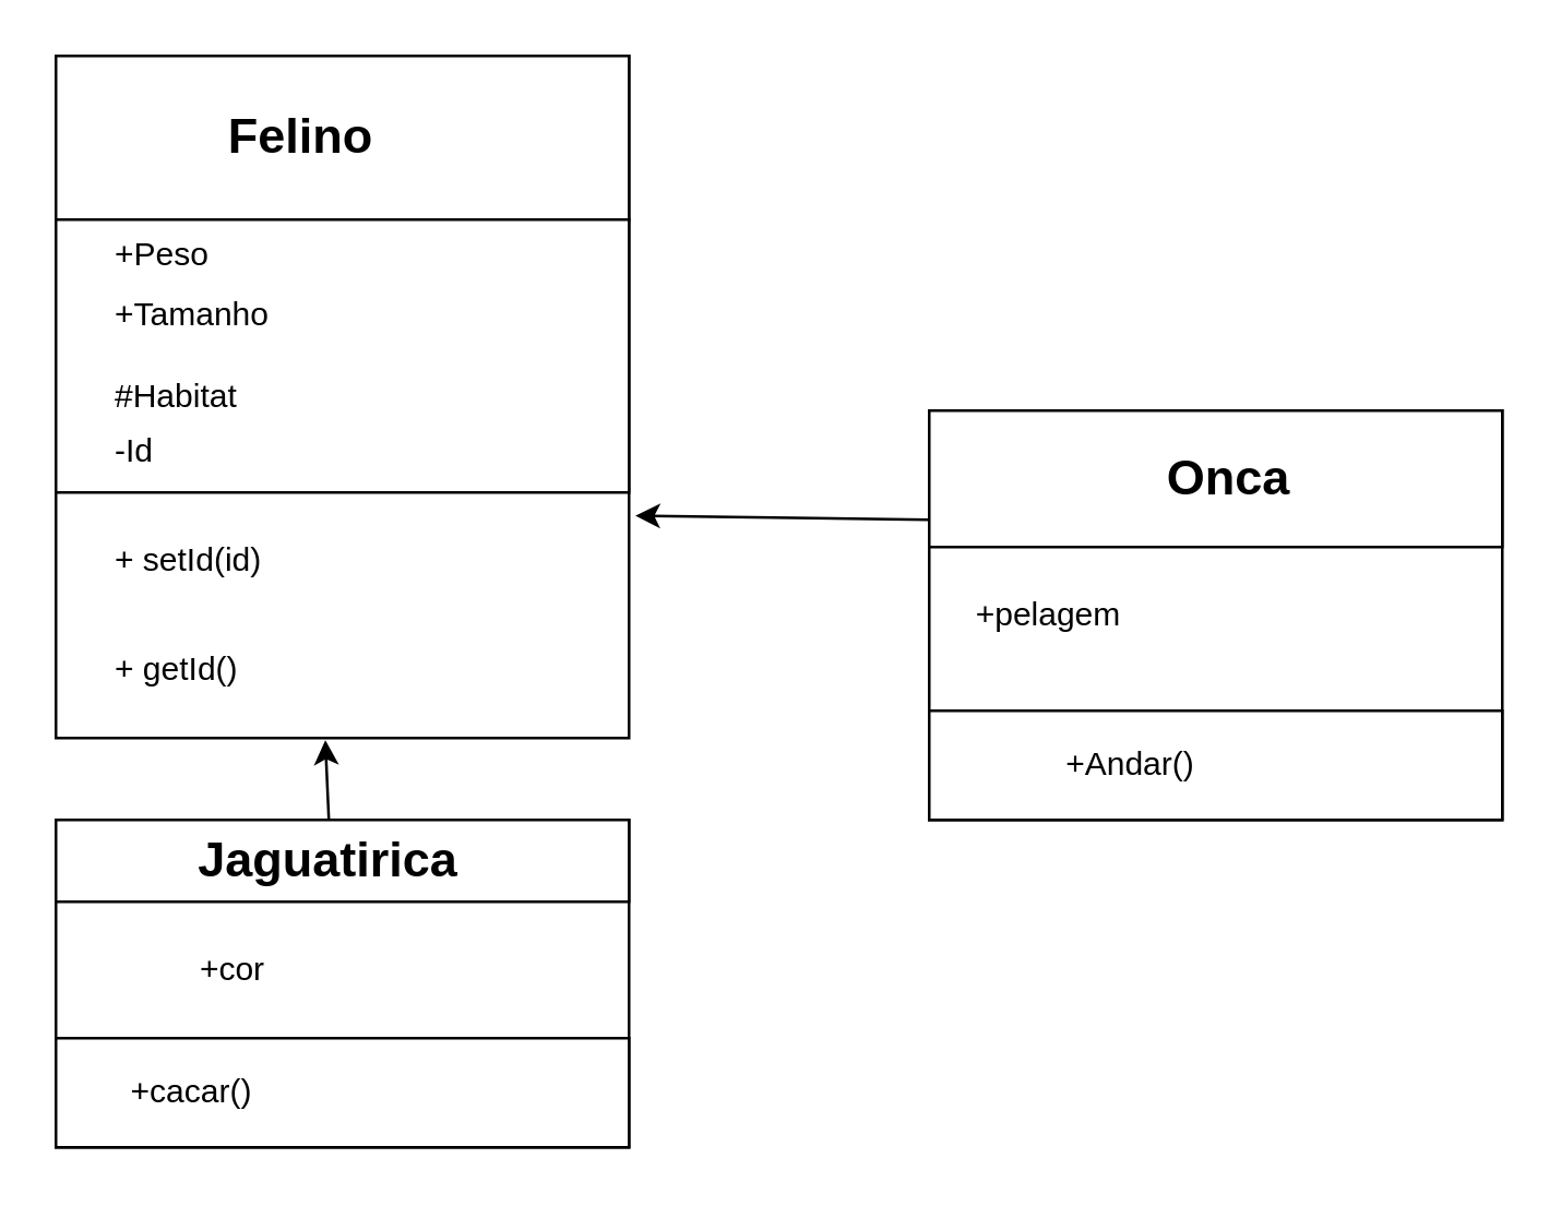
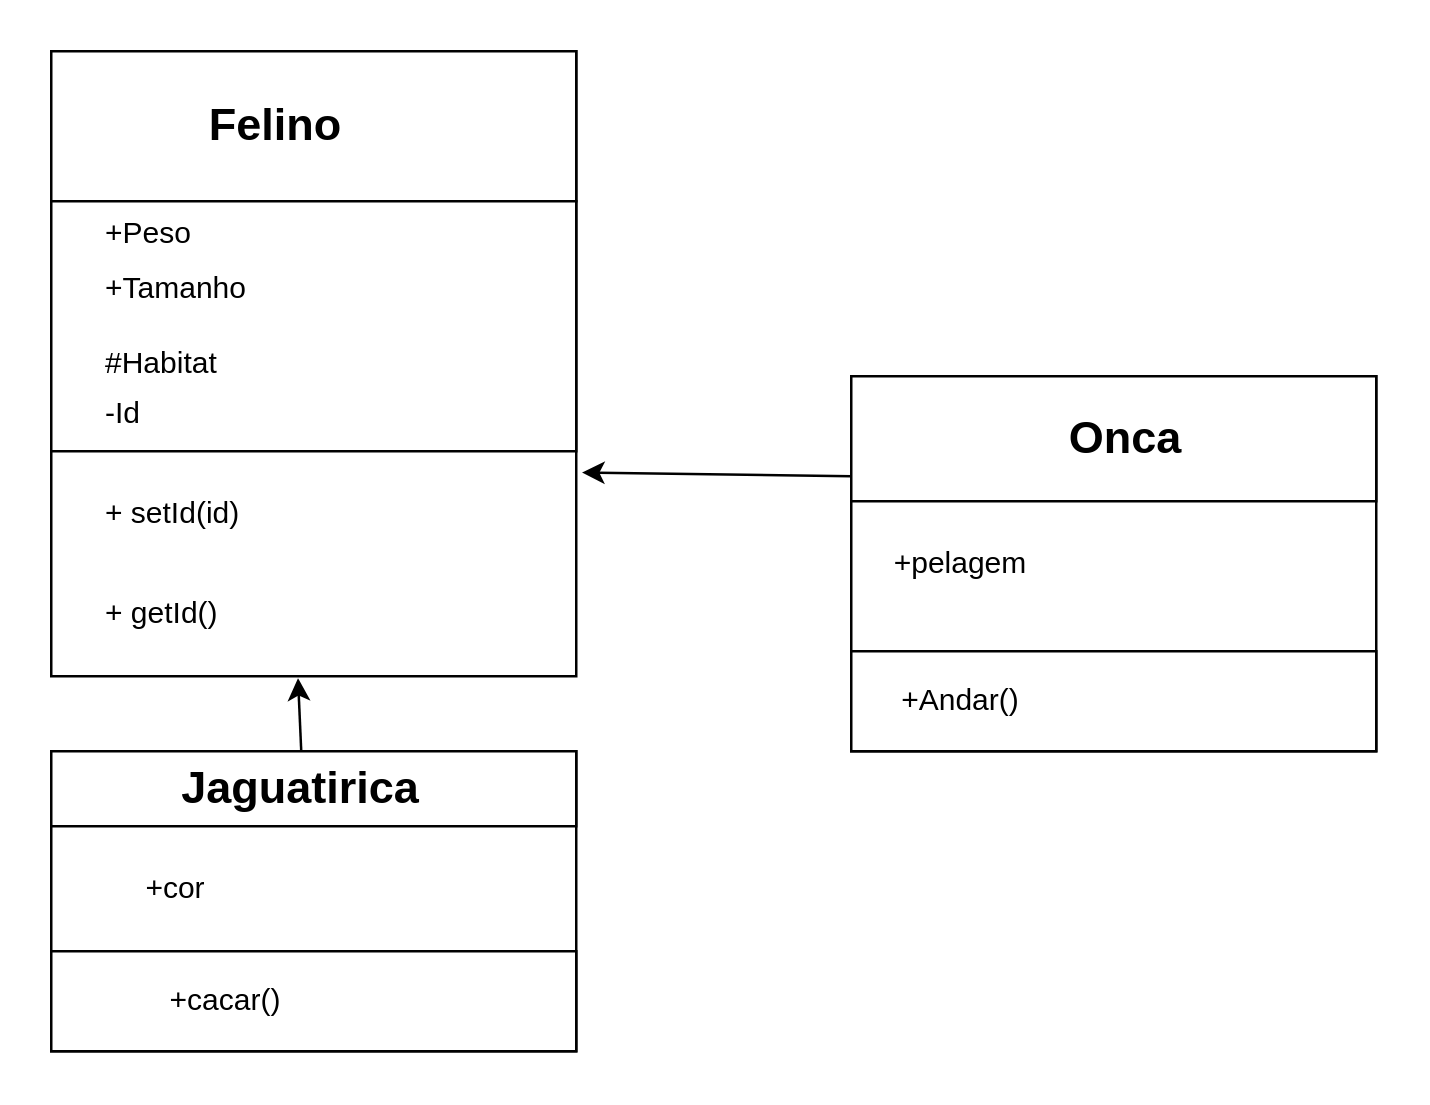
- <mxCell id="22" value="+Andar()" style="text;html=1;align=center;verticalAlign=middle;whiteSpace=wrap;rounded=0;" vertex="1" parent="1"><mxGeometry x="384" y="265" width="60" height="30" as="geometry" /></mxCell>
+ <mxCell id="22" value="+Andar()" style="text;html=1;align=center;verticalAlign=middle;whiteSpace=wrap;rounded=0;" vertex="1" parent="1"><mxGeometry x="354" y="265" width="60" height="30" as="geometry" /></mxCell>
- <mxCell id="15" value="+cor" style="text;html=1;align=center;verticalAlign=middle;whiteSpace=wrap;rounded=0;" vertex="1" parent="1"><mxGeometry x="55" y="340" width="60" height="30" as="geometry" /></mxCell>
+ <mxCell id="15" value="+cor" style="text;html=1;align=center;verticalAlign=middle;whiteSpace=wrap;rounded=0;" vertex="1" parent="1"><mxGeometry x="40" y="340" width="60" height="30" as="geometry" /></mxCell>
- <mxCell id="17" value="+cacar()" style="text;html=1;align=center;verticalAlign=middle;whiteSpace=wrap;rounded=0;" vertex="1" parent="1"><mxGeometry x="40" y="385" width="60" height="30" as="geometry" /></mxCell>
+ <mxCell id="17" value="+cacar()" style="text;html=1;align=center;verticalAlign=middle;whiteSpace=wrap;rounded=0;" vertex="1" parent="1"><mxGeometry x="60" y="385" width="60" height="30" as="geometry" /></mxCell>
